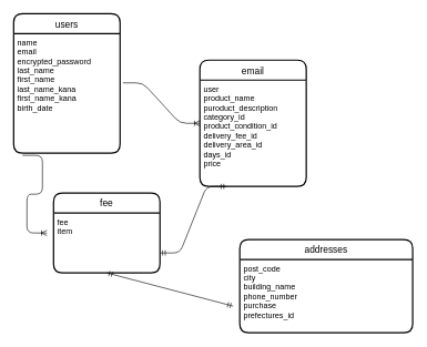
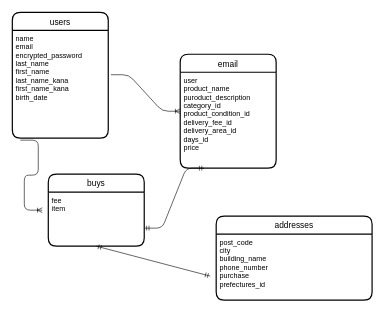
- <mxCell id="10" value="fee" style="swimlane;childLayout=stackLayout;horizontal=1;startSize=30;horizontalStack=0;rounded=1;fontSize=14;fontStyle=0;strokeWidth=2;resizeParent=0;resizeLast=1;shadow=0;dashed=0;align=center;" vertex="1" parent="1"><mxGeometry x="80" y="290" width="160" height="120" as="geometry" /></mxCell>
+ <mxCell id="10" value="buys" style="swimlane;childLayout=stackLayout;horizontal=1;startSize=30;horizontalStack=0;rounded=1;fontSize=14;fontStyle=0;strokeWidth=2;resizeParent=0;resizeLast=1;shadow=0;dashed=0;align=center;" vertex="1" parent="1"><mxGeometry x="80" y="290" width="160" height="120" as="geometry" /></mxCell>
